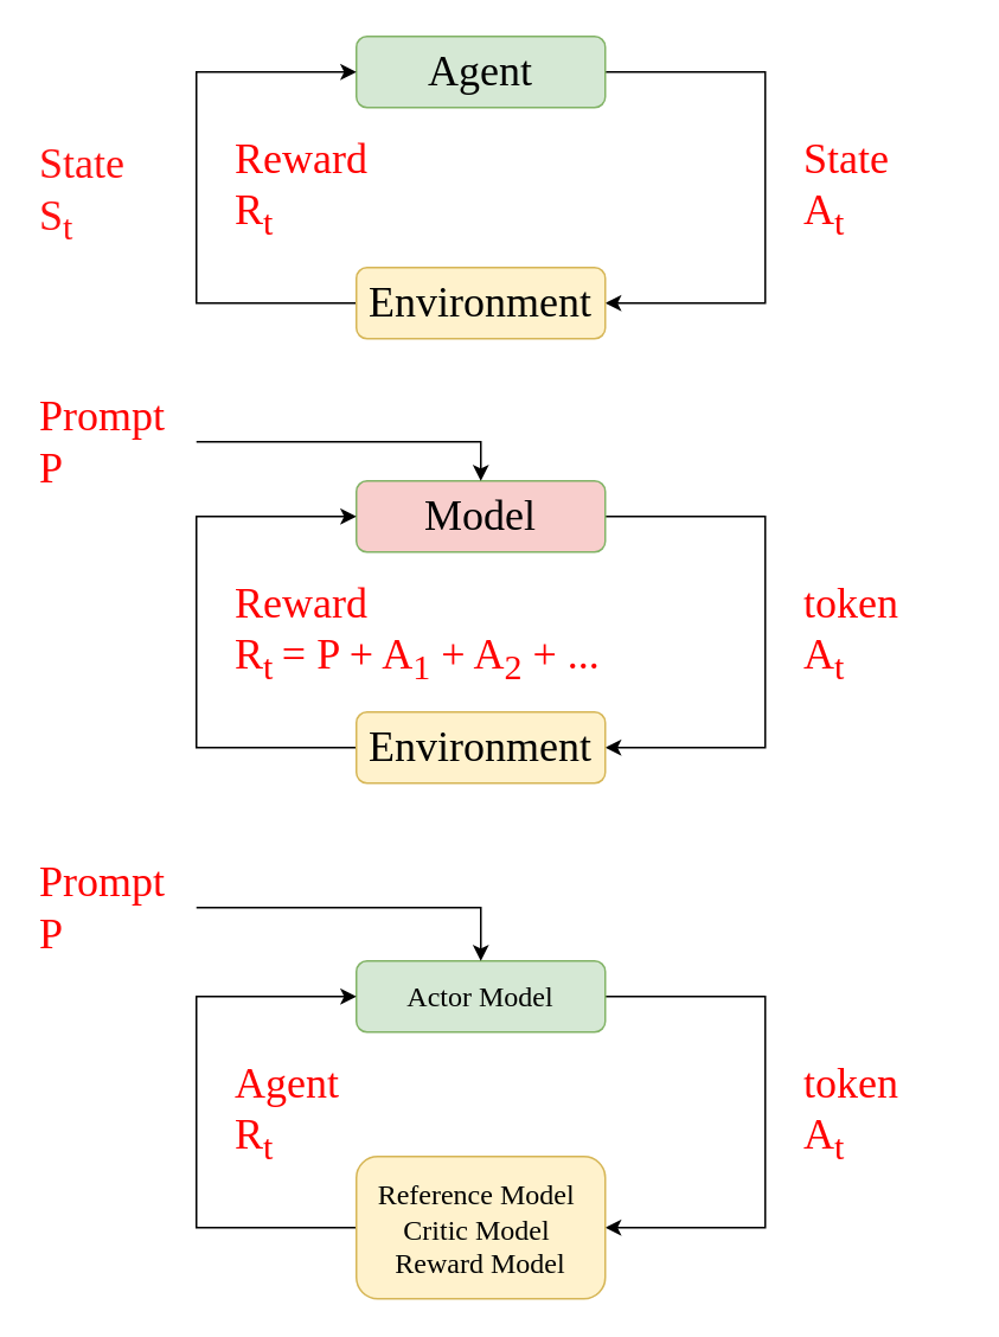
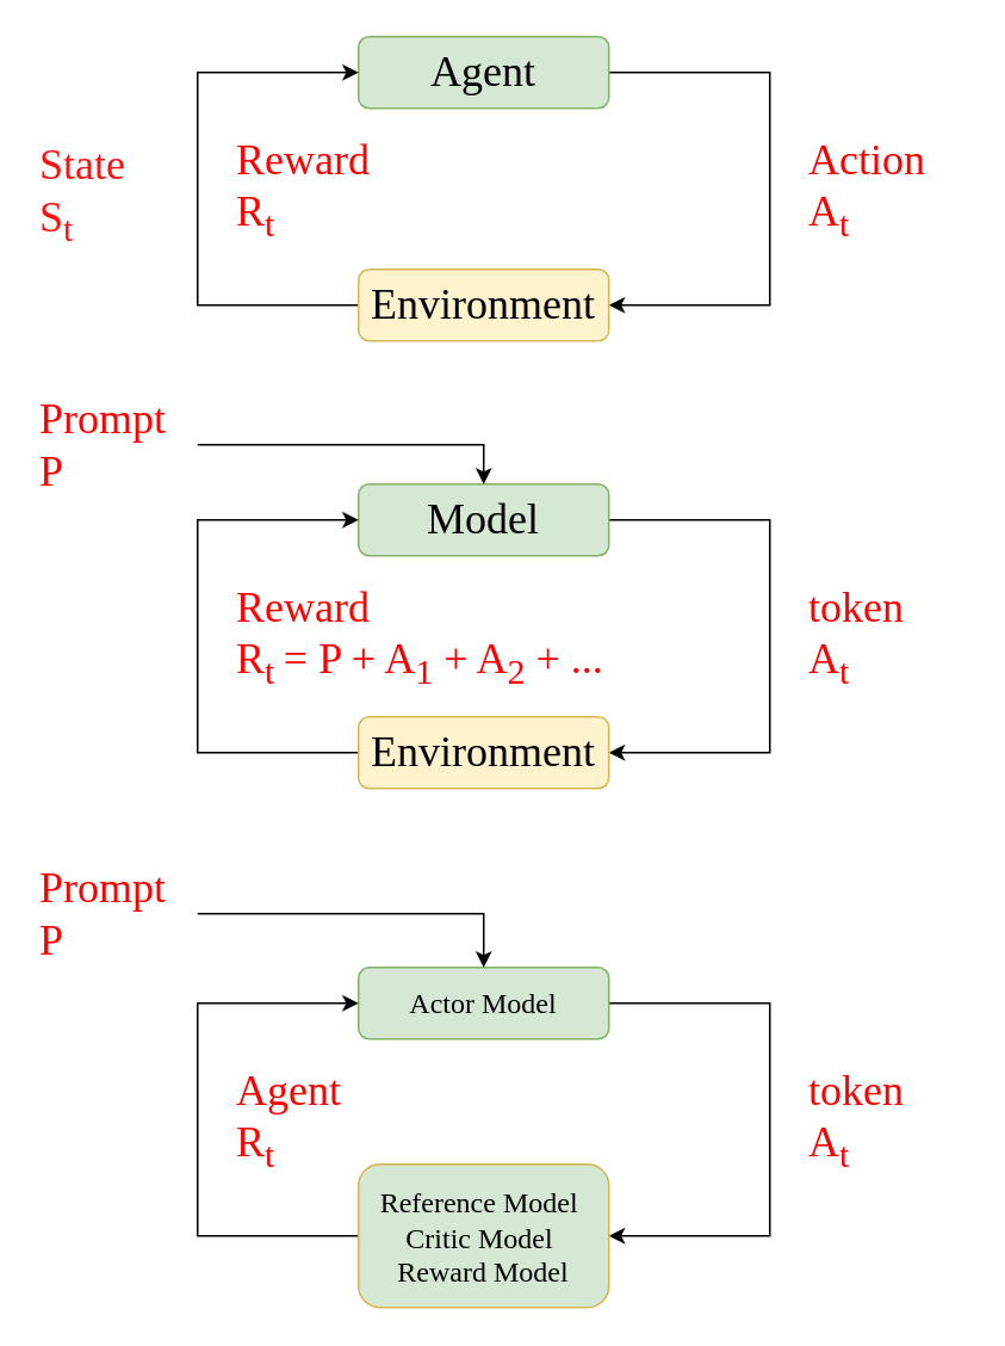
- <mxCell id="6" value="&lt;font style=&quot;font-size: 24px;&quot; face=&quot;Times New Roman&quot;&gt;State&lt;/font&gt;&lt;div&gt;&lt;font style=&quot;font-size: 24px;&quot; face=&quot;Times New Roman&quot;&gt;A&lt;sub&gt;t&lt;/sub&gt;&lt;/font&gt;&lt;/div&gt;" style="text;html=1;align=left;verticalAlign=middle;whiteSpace=wrap;rounded=0;fontColor=light-dark(#ff0000, #ededed);" vertex="1" parent="1"><mxGeometry x="450" y="60" width="90" height="90" as="geometry" /></mxCell>
+ <mxCell id="6" value="&lt;font style=&quot;font-size: 24px;&quot; face=&quot;Times New Roman&quot;&gt;Action&lt;/font&gt;&lt;div&gt;&lt;font style=&quot;font-size: 24px;&quot; face=&quot;Times New Roman&quot;&gt;A&lt;sub&gt;t&lt;/sub&gt;&lt;/font&gt;&lt;/div&gt;" style="text;html=1;align=left;verticalAlign=middle;whiteSpace=wrap;rounded=0;fontColor=light-dark(#ff0000, #ededed);" vertex="1" parent="1"><mxGeometry x="450" y="60" width="90" height="90" as="geometry" /></mxCell>
- <mxCell id="10" value="&lt;font style=&quot;font-size: 24px;&quot; face=&quot;Times New Roman&quot;&gt;Model&lt;/font&gt;" style="rounded=1;whiteSpace=wrap;html=1;fillColor=#f8cecc;strokeColor=#82b366;" vertex="1" parent="1"><mxGeometry x="200" y="270" width="140" height="40" as="geometry" /></mxCell>
+ <mxCell id="10" value="&lt;font style=&quot;font-size: 24px;&quot; face=&quot;Times New Roman&quot;&gt;Model&lt;/font&gt;" style="rounded=1;whiteSpace=wrap;html=1;fillColor=#d5e8d4;strokeColor=#82b366;" vertex="1" parent="1"><mxGeometry x="200" y="270" width="140" height="40" as="geometry" /></mxCell>
- <mxCell id="20" value="&lt;font style=&quot;font-size: 16px;&quot; face=&quot;Times New Roman&quot;&gt;Reference Model&lt;/font&gt;&lt;font style=&quot;font-size: 18px;&quot; face=&quot;Times New Roman&quot;&gt;&amp;nbsp;&lt;/font&gt;&lt;div&gt;&lt;font size=&quot;3&quot; face=&quot;Times New Roman&quot;&gt;Critic Model&amp;nbsp;&lt;/font&gt;&lt;/div&gt;&lt;div&gt;&lt;font size=&quot;3&quot; face=&quot;Times New Roman&quot;&gt;Reward Model&lt;/font&gt;&lt;/div&gt;" style="rounded=1;whiteSpace=wrap;html=1;fillColor=#fff2cc;strokeColor=#d6b656;" vertex="1" parent="1"><mxGeometry x="200" y="650" width="140" height="80" as="geometry" /></mxCell>
+ <mxCell id="20" value="&lt;font style=&quot;font-size: 16px;&quot; face=&quot;Times New Roman&quot;&gt;Reference Model&lt;/font&gt;&lt;font style=&quot;font-size: 18px;&quot; face=&quot;Times New Roman&quot;&gt;&amp;nbsp;&lt;/font&gt;&lt;div&gt;&lt;font size=&quot;3&quot; face=&quot;Times New Roman&quot;&gt;Critic Model&amp;nbsp;&lt;/font&gt;&lt;/div&gt;&lt;div&gt;&lt;font size=&quot;3&quot; face=&quot;Times New Roman&quot;&gt;Reward Model&lt;/font&gt;&lt;/div&gt;" style="rounded=1;whiteSpace=wrap;html=1;fillColor=#d5e8d4;strokeColor=#d6b656;" vertex="1" parent="1"><mxGeometry x="200" y="650" width="140" height="80" as="geometry" /></mxCell>
